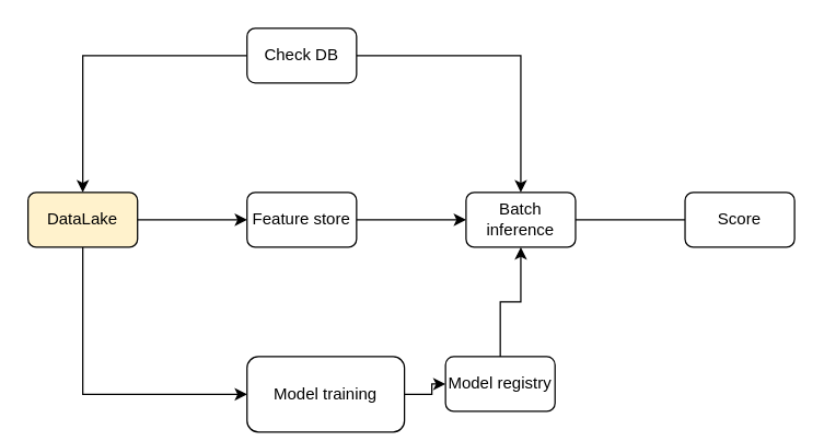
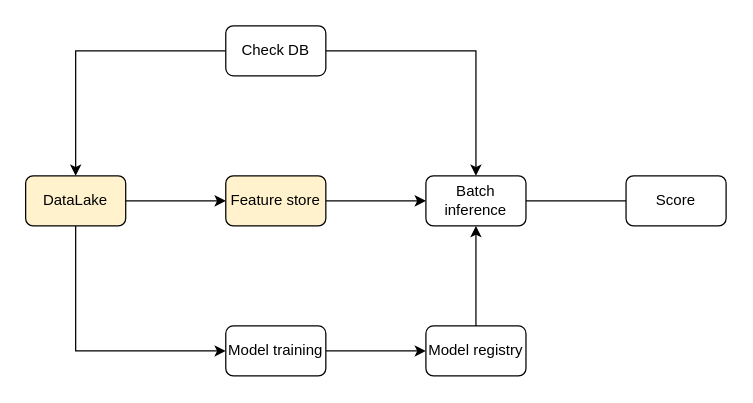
- <mxCell id="15" value="Feature store" style="rounded=1;whiteSpace=wrap;html=1;" vertex="1" parent="1"><mxGeometry x="180" y="140" width="80" height="40" as="geometry" /></mxCell>
+ <mxCell id="15" value="Feature store" style="rounded=1;whiteSpace=wrap;html=1;fillColor=#fff2cc;" vertex="1" parent="1"><mxGeometry x="180" y="140" width="80" height="40" as="geometry" /></mxCell>
- <mxCell id="11" value="Model registry" style="rounded=1;whiteSpace=wrap;html=1;" vertex="1" parent="1"><mxGeometry x="325" y="260" width="80" height="40" as="geometry" /></mxCell>
+ <mxCell id="11" value="Model registry" style="rounded=1;whiteSpace=wrap;html=1;" vertex="1" parent="1"><mxGeometry x="340" y="260" width="80" height="40" as="geometry" /></mxCell>
- <mxCell id="13" value="Model training" style="rounded=1;whiteSpace=wrap;html=1;" vertex="1" parent="1"><mxGeometry x="180" y="260" width="115" height="55" as="geometry" /></mxCell>
+ <mxCell id="13" value="Model training" style="rounded=1;whiteSpace=wrap;html=1;" vertex="1" parent="1"><mxGeometry x="180" y="260" width="80" height="40" as="geometry" /></mxCell>
